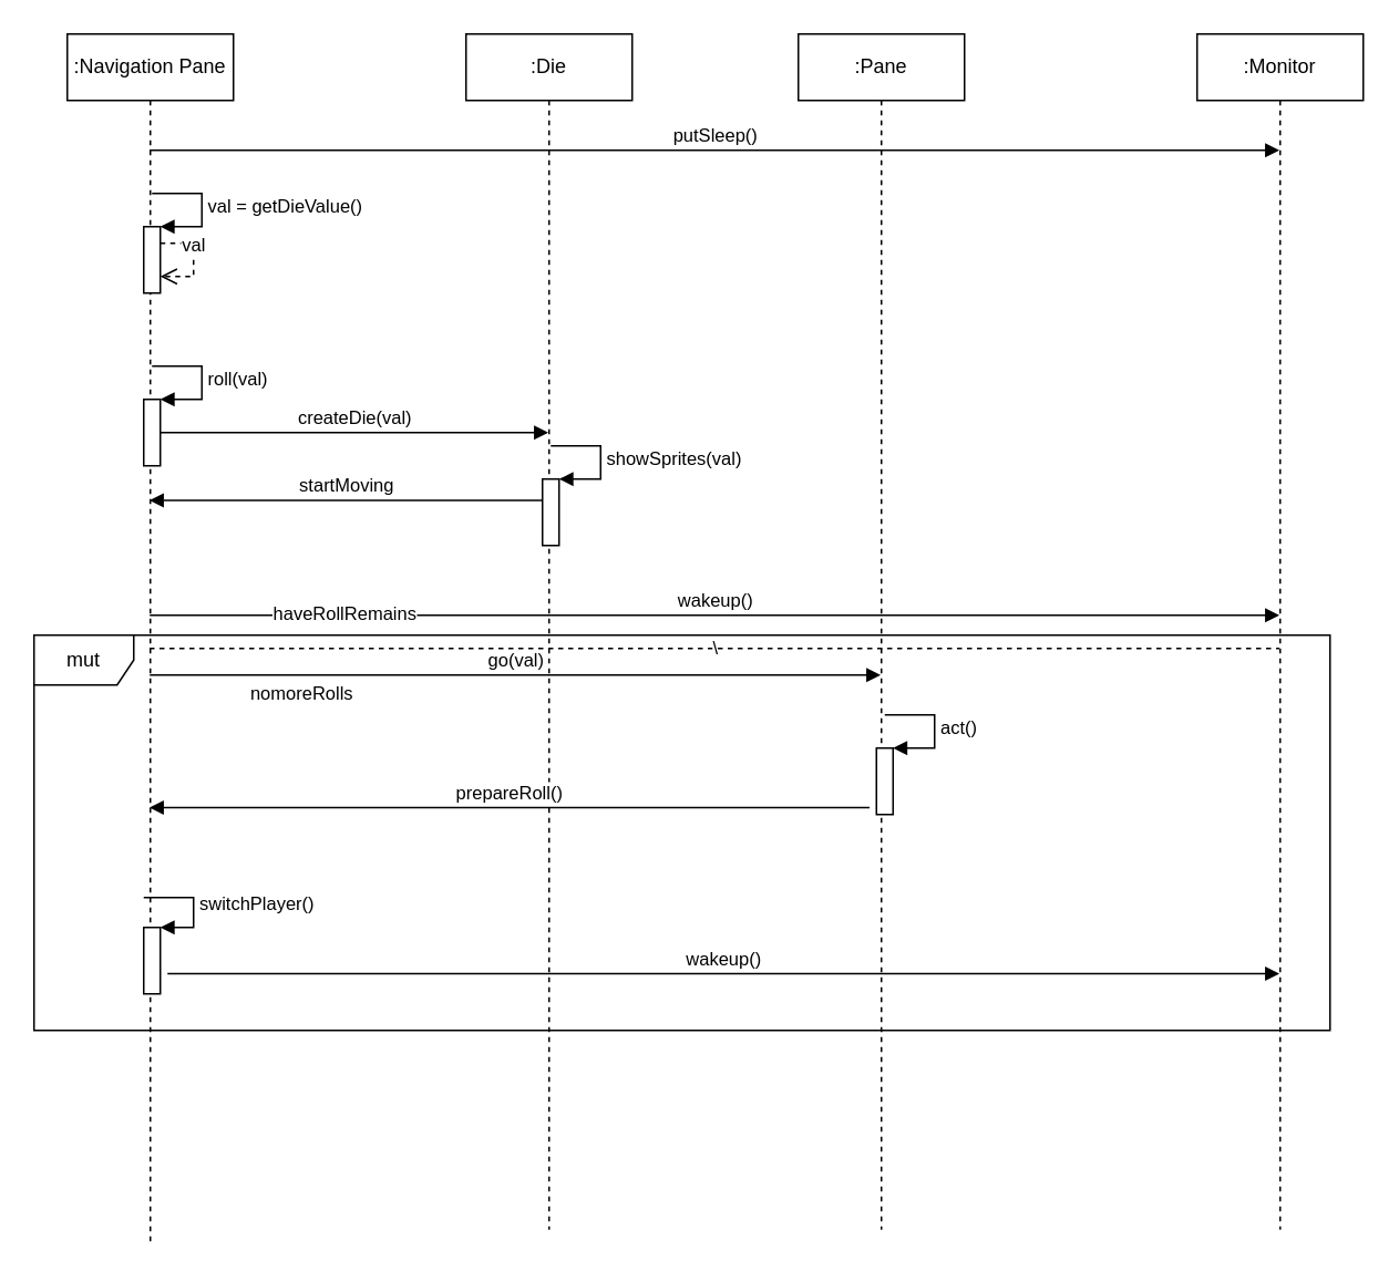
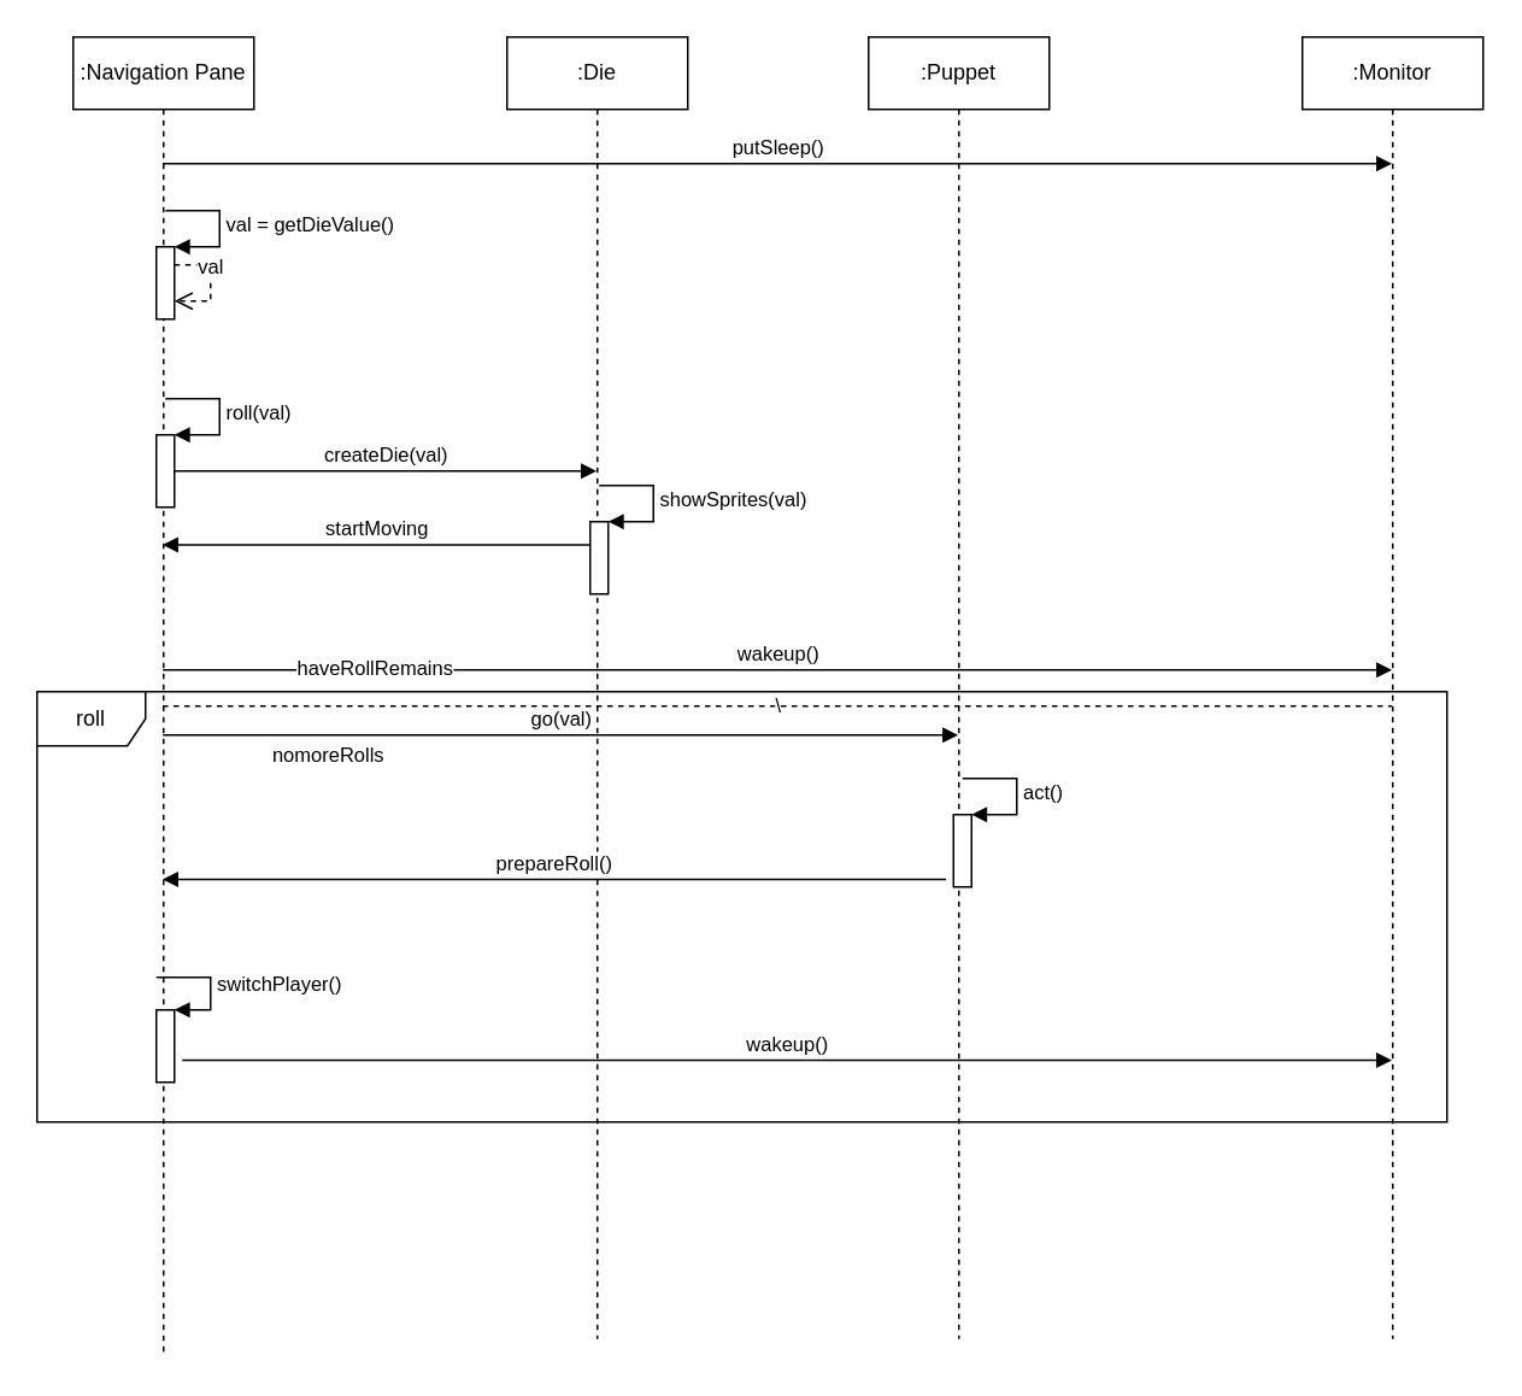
- <mxCell id="14" value=":Pane" style="shape=umlLifeline;perimeter=lifelinePerimeter;whiteSpace=wrap;html=1;container=1;collapsible=0;recursiveResize=0;outlineConnect=0;" vertex="1" parent="1"><mxGeometry x="480" y="20" width="100" height="720" as="geometry" /></mxCell>
+ <mxCell id="14" value=":Puppet" style="shape=umlLifeline;perimeter=lifelinePerimeter;whiteSpace=wrap;html=1;container=1;collapsible=0;recursiveResize=0;outlineConnect=0;" vertex="1" parent="1"><mxGeometry x="480" y="20" width="100" height="720" as="geometry" /></mxCell>
- <mxCell id="27" value="mut" style="shape=umlFrame;whiteSpace=wrap;html=1;" vertex="1" parent="1"><mxGeometry x="20" y="382" width="780" height="238" as="geometry" /></mxCell>
+ <mxCell id="27" value="roll" style="shape=umlFrame;whiteSpace=wrap;html=1;" vertex="1" parent="1"><mxGeometry x="20" y="382" width="780" height="238" as="geometry" /></mxCell>
